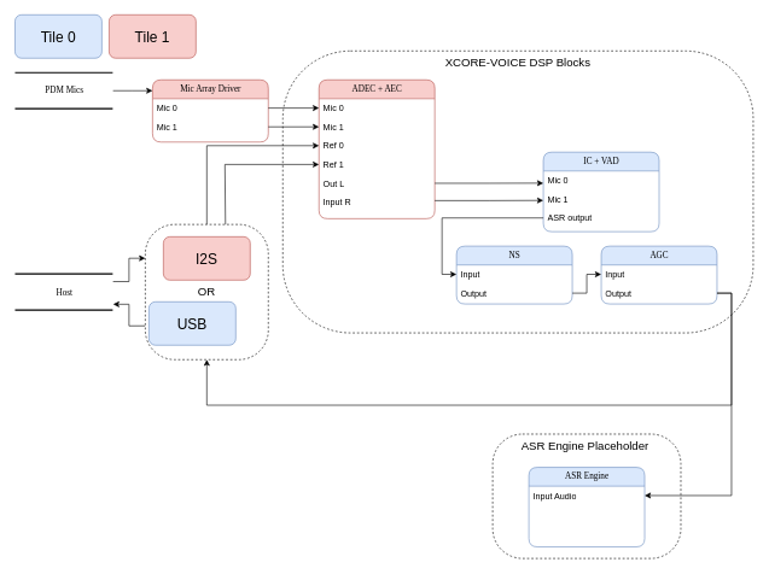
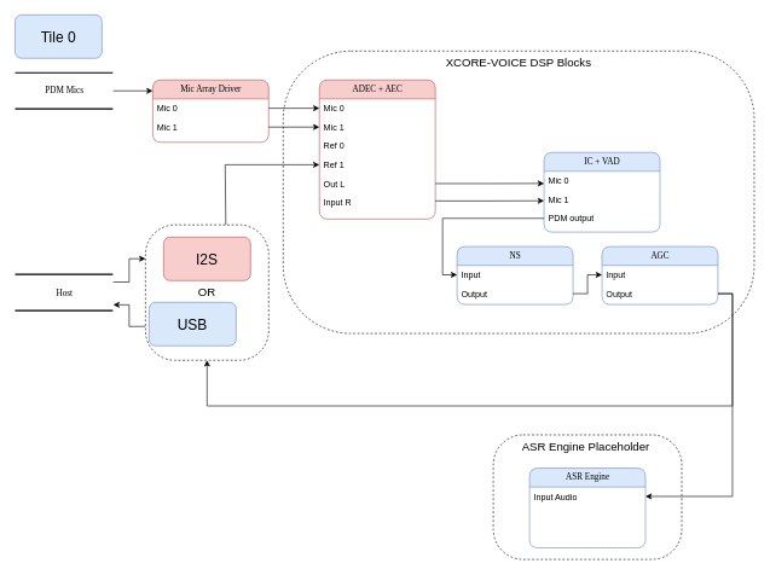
- <mxCell id="26" value="&lt;font style=&quot;font-size: 20px;&quot;&gt;Tile 1&lt;/font&gt;" style="rounded=1;whiteSpace=wrap;html=1;fillColor=#f8cecc;strokeColor=#b85450;" parent="1" vertex="1"><mxGeometry x="150" y="20" width="120" height="60" as="geometry" /></mxCell>
- <mxCell id="40" style="edgeStyle=orthogonalEdgeStyle;rounded=0;orthogonalLoop=1;jettySize=auto;html=1;" edge="1" parent="1" source="42" target="31"><mxGeometry relative="1" as="geometry" /></mxCell>
- <mxCell id="7" value="ASR output" style="text;html=1;strokeColor=none;fillColor=none;spacingLeft=4;spacingRight=4;whiteSpace=wrap;overflow=hidden;rotatable=0;points=[[0,0.5],[1,0.5]];portConstraint=eastwest;" parent="4" vertex="1"><mxGeometry y="78" width="160" height="26" as="geometry" /></mxCell>
+ <mxCell id="7" value="PDM output" style="text;html=1;strokeColor=none;fillColor=none;spacingLeft=4;spacingRight=4;whiteSpace=wrap;overflow=hidden;rotatable=0;points=[[0,0.5],[1,0.5]];portConstraint=eastwest;" parent="4" vertex="1"><mxGeometry y="78" width="160" height="26" as="geometry" /></mxCell>
